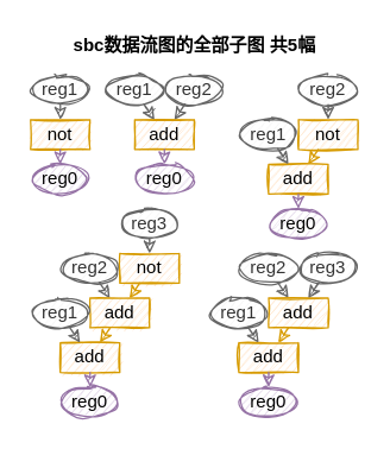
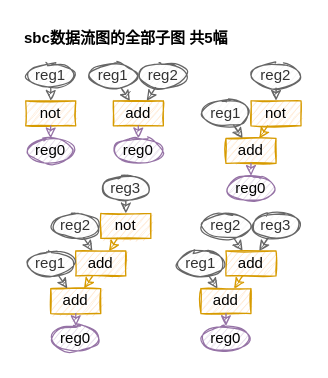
- <mxCell id="2" value="&lt;b&gt;sbc数据流图的全部子图 共5幅&lt;/b&gt;" style="text;html=1;align=center;verticalAlign=middle;resizable=0;points=[];autosize=1;strokeColor=none;fillColor=none;sketch=1;" parent="1" vertex="1"><mxGeometry x="40" y="20" width="180" height="20" as="geometry" /></mxCell>
+ <mxCell id="2" value="&lt;b&gt;sbc数据流图的全部子图 共5幅&lt;/b&gt;" style="text;html=1;align=center;verticalAlign=middle;resizable=0;points=[];autosize=1;strokeColor=none;fillColor=none;sketch=1;" parent="1" vertex="1"><mxGeometry x="10" y="20" width="180" height="20" as="geometry" /></mxCell>
